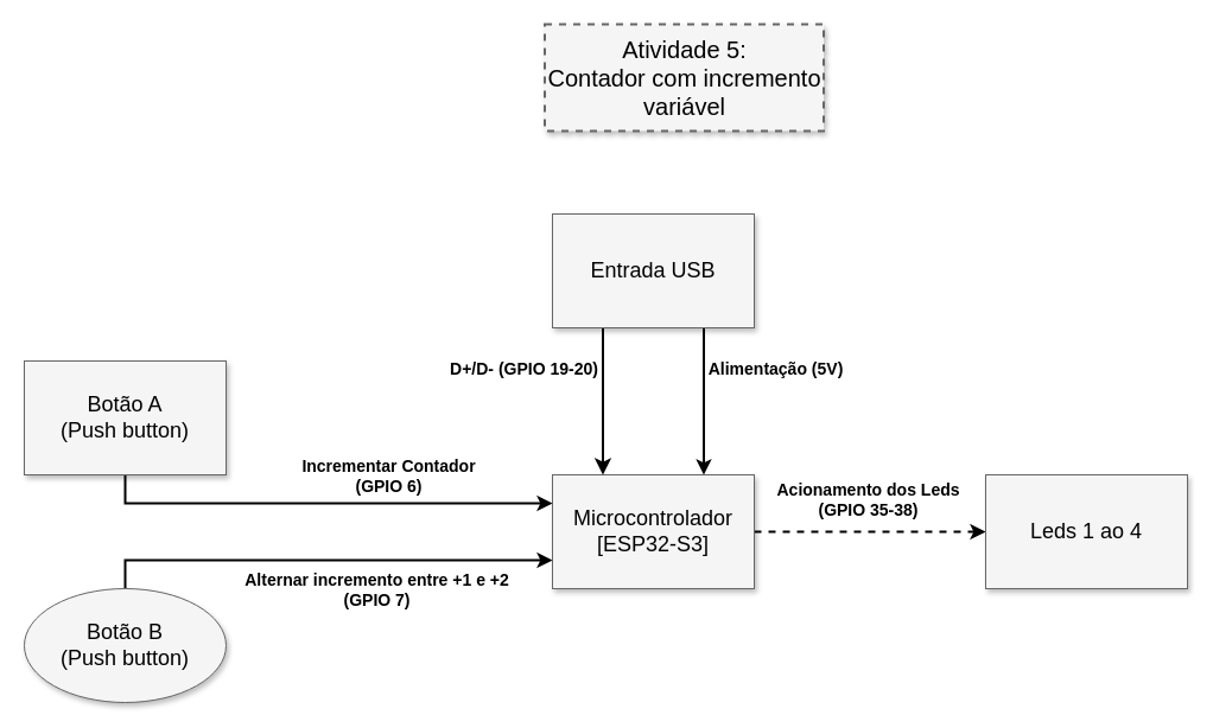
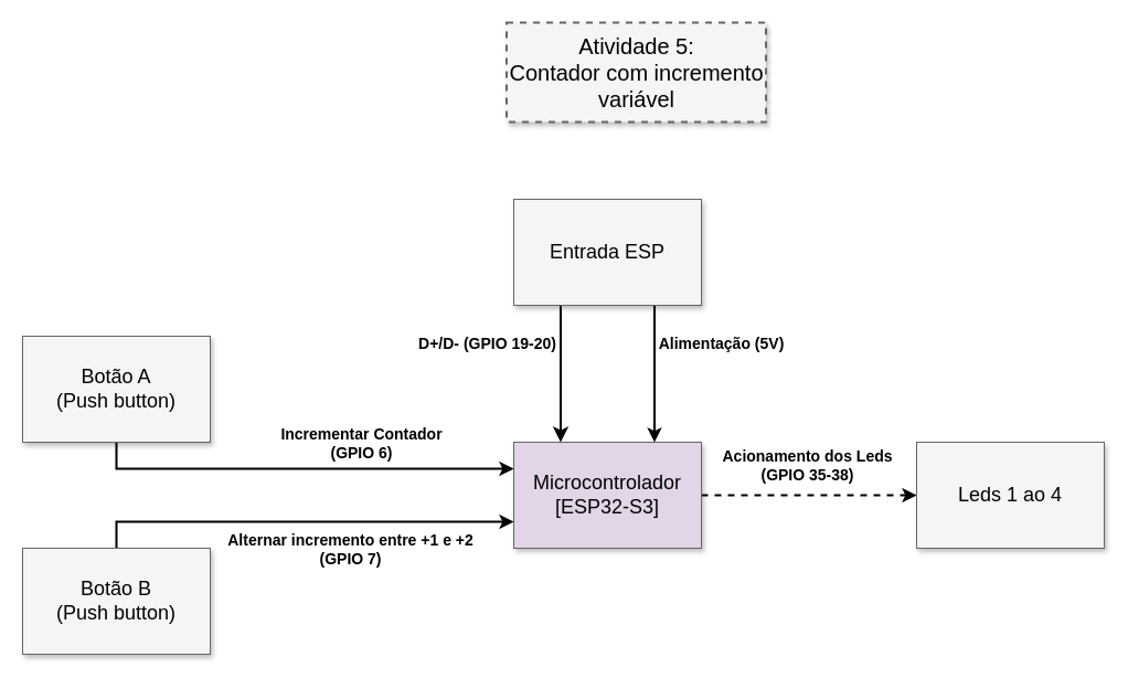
- <mxCell id="11" value="Entrada USB" style="whiteSpace=wrap;html=1;shadow=1;fontSize=18;fillColor=#f5f5f5;strokeColor=#666666;" vertex="1" parent="1"><mxGeometry x="465" y="180" width="170" height="96" as="geometry" /></mxCell>
+ <mxCell id="11" value="Entrada ESP" style="whiteSpace=wrap;html=1;shadow=1;fontSize=18;fillColor=#f5f5f5;strokeColor=#666666;" vertex="1" parent="1"><mxGeometry x="465" y="180" width="170" height="96" as="geometry" /></mxCell>
- <mxCell id="5" value="Microcontrolador&lt;div&gt;[ESP32-S3]&lt;/div&gt;" style="whiteSpace=wrap;html=1;shadow=1;fontSize=18;fillColor=#f5f5f5;strokeColor=#666666;" parent="1" vertex="1"><mxGeometry x="465" y="400" width="170" height="96" as="geometry" /></mxCell>
+ <mxCell id="5" value="Microcontrolador&lt;div&gt;[ESP32-S3]&lt;/div&gt;" style="whiteSpace=wrap;html=1;shadow=1;fontSize=18;fillColor=#e1d5e7;strokeColor=#666666;" parent="1" vertex="1"><mxGeometry x="465" y="400" width="170" height="96" as="geometry" /></mxCell>
- <mxCell id="17" value="&lt;div&gt;Botão B&lt;/div&gt;&lt;div&gt;(Push button)&lt;/div&gt;" style="ellipse;whiteSpace=wrap;html=1;shadow=1;fontSize=18;fillColor=#f5f5f5;strokeColor=#666666;" vertex="1" parent="1"><mxGeometry x="20" y="496" width="170" height="96" as="geometry" /></mxCell>
+ <mxCell id="17" value="&lt;div&gt;Botão B&lt;/div&gt;&lt;div&gt;(Push button)&lt;/div&gt;" style="whiteSpace=wrap;html=1;shadow=1;fontSize=18;fillColor=#f5f5f5;strokeColor=#666666;" vertex="1" parent="1"><mxGeometry x="20" y="496" width="170" height="96" as="geometry" /></mxCell>
